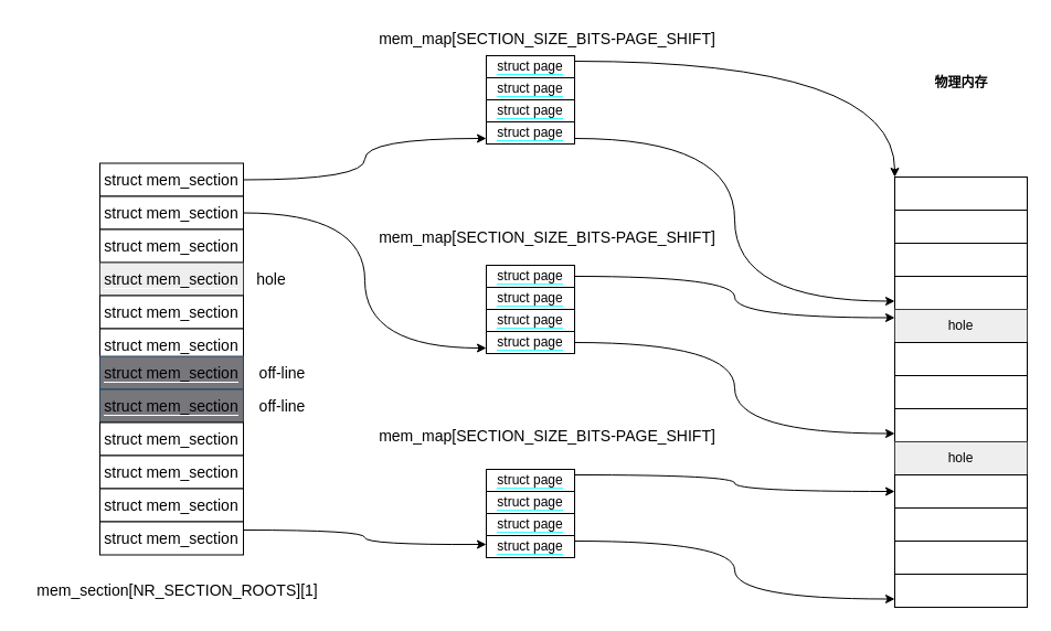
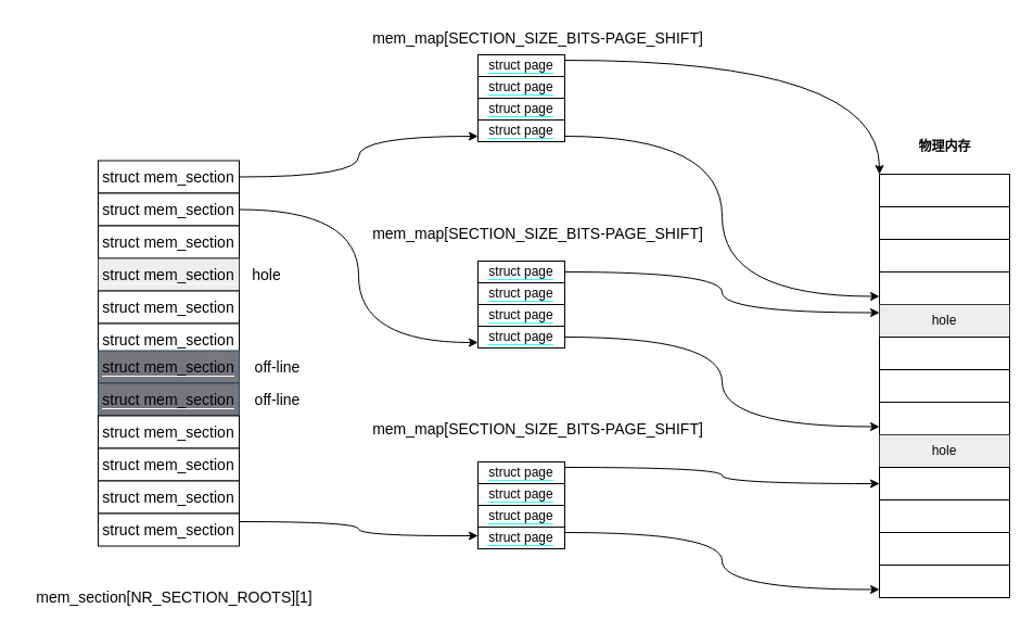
- <mxCell id="14" value="&lt;b&gt;物理内存&lt;/b&gt;" style="text;html=1;align=center;verticalAlign=middle;resizable=0;points=[];autosize=1;strokeColor=none;fillColor=none;" vertex="1" parent="1"><mxGeometry x="835" y="60" width="70" height="30" as="geometry" /></mxCell>
+ <mxCell id="14" value="&lt;b&gt;物理内存&lt;/b&gt;" style="text;html=1;align=center;verticalAlign=middle;resizable=0;points=[];autosize=1;strokeColor=none;fillColor=none;" vertex="1" parent="1"><mxGeometry x="835" y="120" width="70" height="30" as="geometry" /></mxCell>
- <mxCell id="43" value="mem_section[NR_SECTION_ROOTS][1]" style="text;html=1;align=center;verticalAlign=middle;resizable=0;points=[];autosize=1;strokeColor=none;fillColor=none;fontSize=14;" vertex="1" parent="1"><mxGeometry x="20" y="520" width="280" height="30" as="geometry" /></mxCell>
+ <mxCell id="43" value="mem_section[NR_SECTION_ROOTS][1]" style="text;html=1;align=center;verticalAlign=middle;resizable=0;points=[];autosize=1;strokeColor=none;fillColor=none;fontSize=14;" vertex="1" parent="1"><mxGeometry x="20" y="535" width="280" height="30" as="geometry" /></mxCell>
